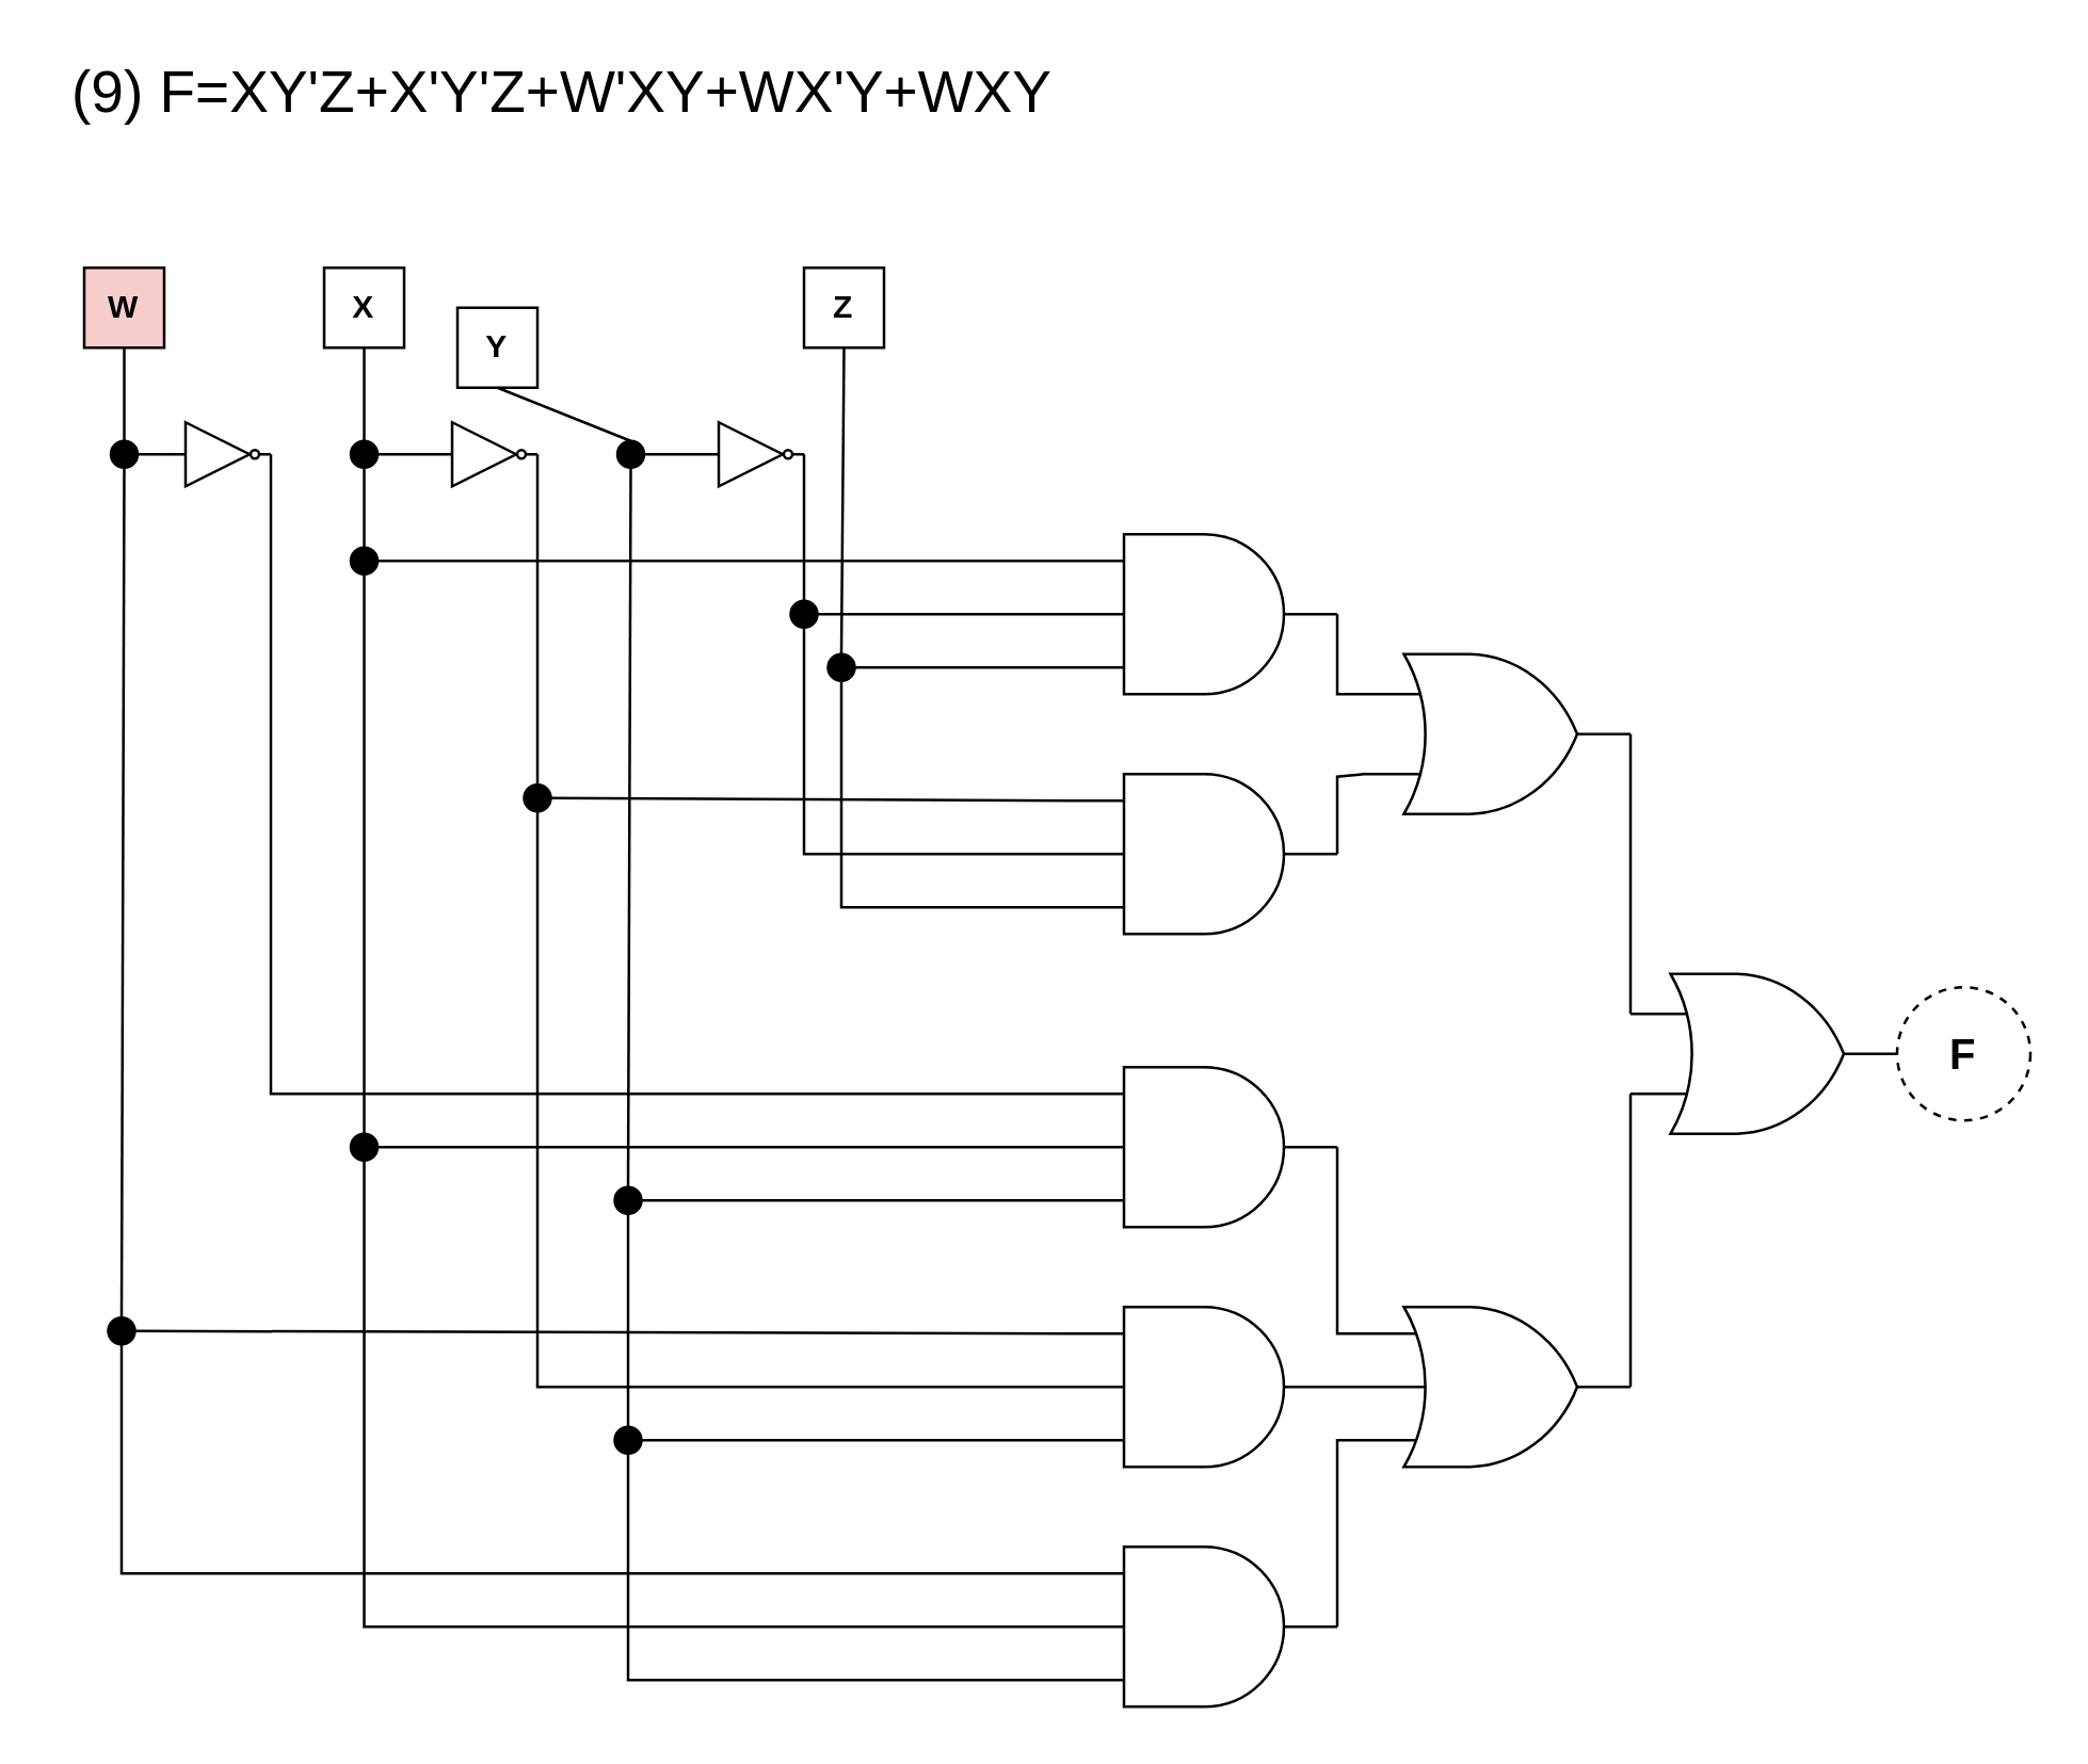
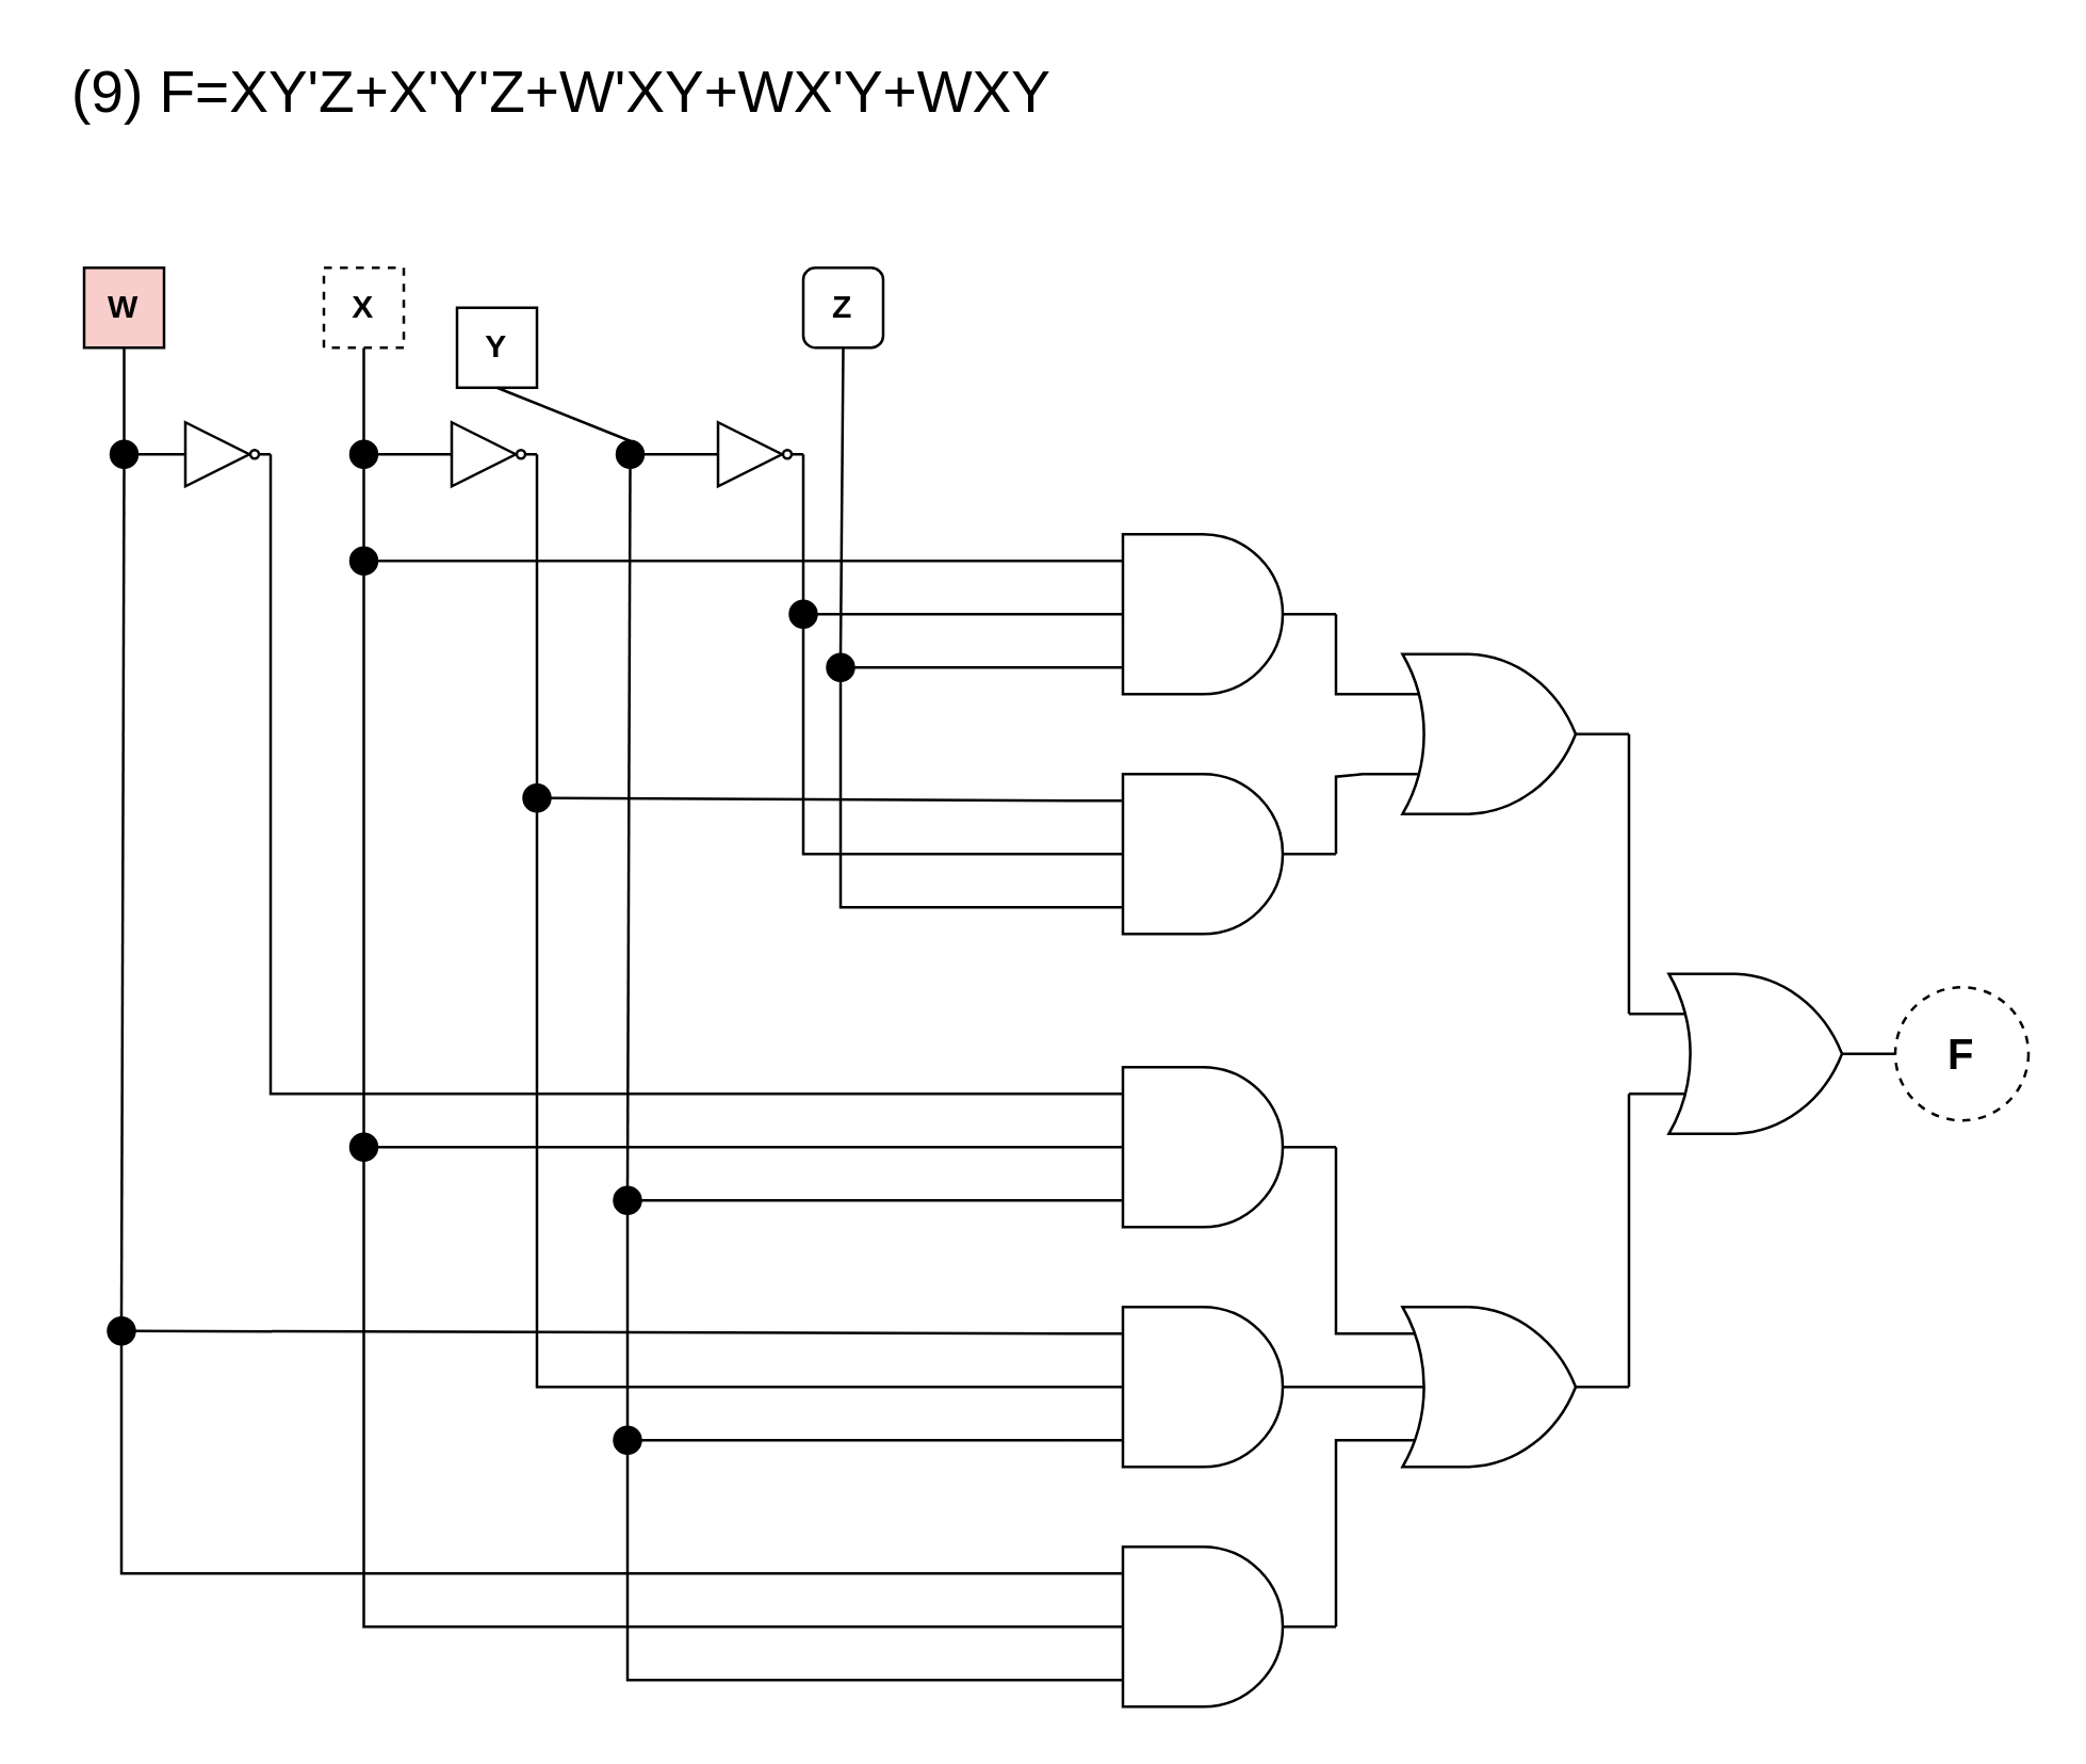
- <mxCell id="3" value="X" style="rounded=0;whiteSpace=wrap;html=1;fontStyle=1;" vertex="1" parent="1"><mxGeometry x="121" y="100" width="30" height="30" as="geometry" /></mxCell>
+ <mxCell id="3" value="X" style="rounded=0;whiteSpace=wrap;html=1;fontStyle=1;dashed=1;" vertex="1" parent="1"><mxGeometry x="121" y="100" width="30" height="30" as="geometry" /></mxCell>
- <mxCell id="6" value="Z" style="rounded=0;whiteSpace=wrap;html=1;fontStyle=1;" vertex="1" parent="1"><mxGeometry x="301" y="100" width="30" height="30" as="geometry" /></mxCell>
+ <mxCell id="6" value="Z" style="whiteSpace=wrap;html=1;fontStyle=1;rounded=1;" vertex="1" parent="1"><mxGeometry x="301" y="100" width="30" height="30" as="geometry" /></mxCell>
